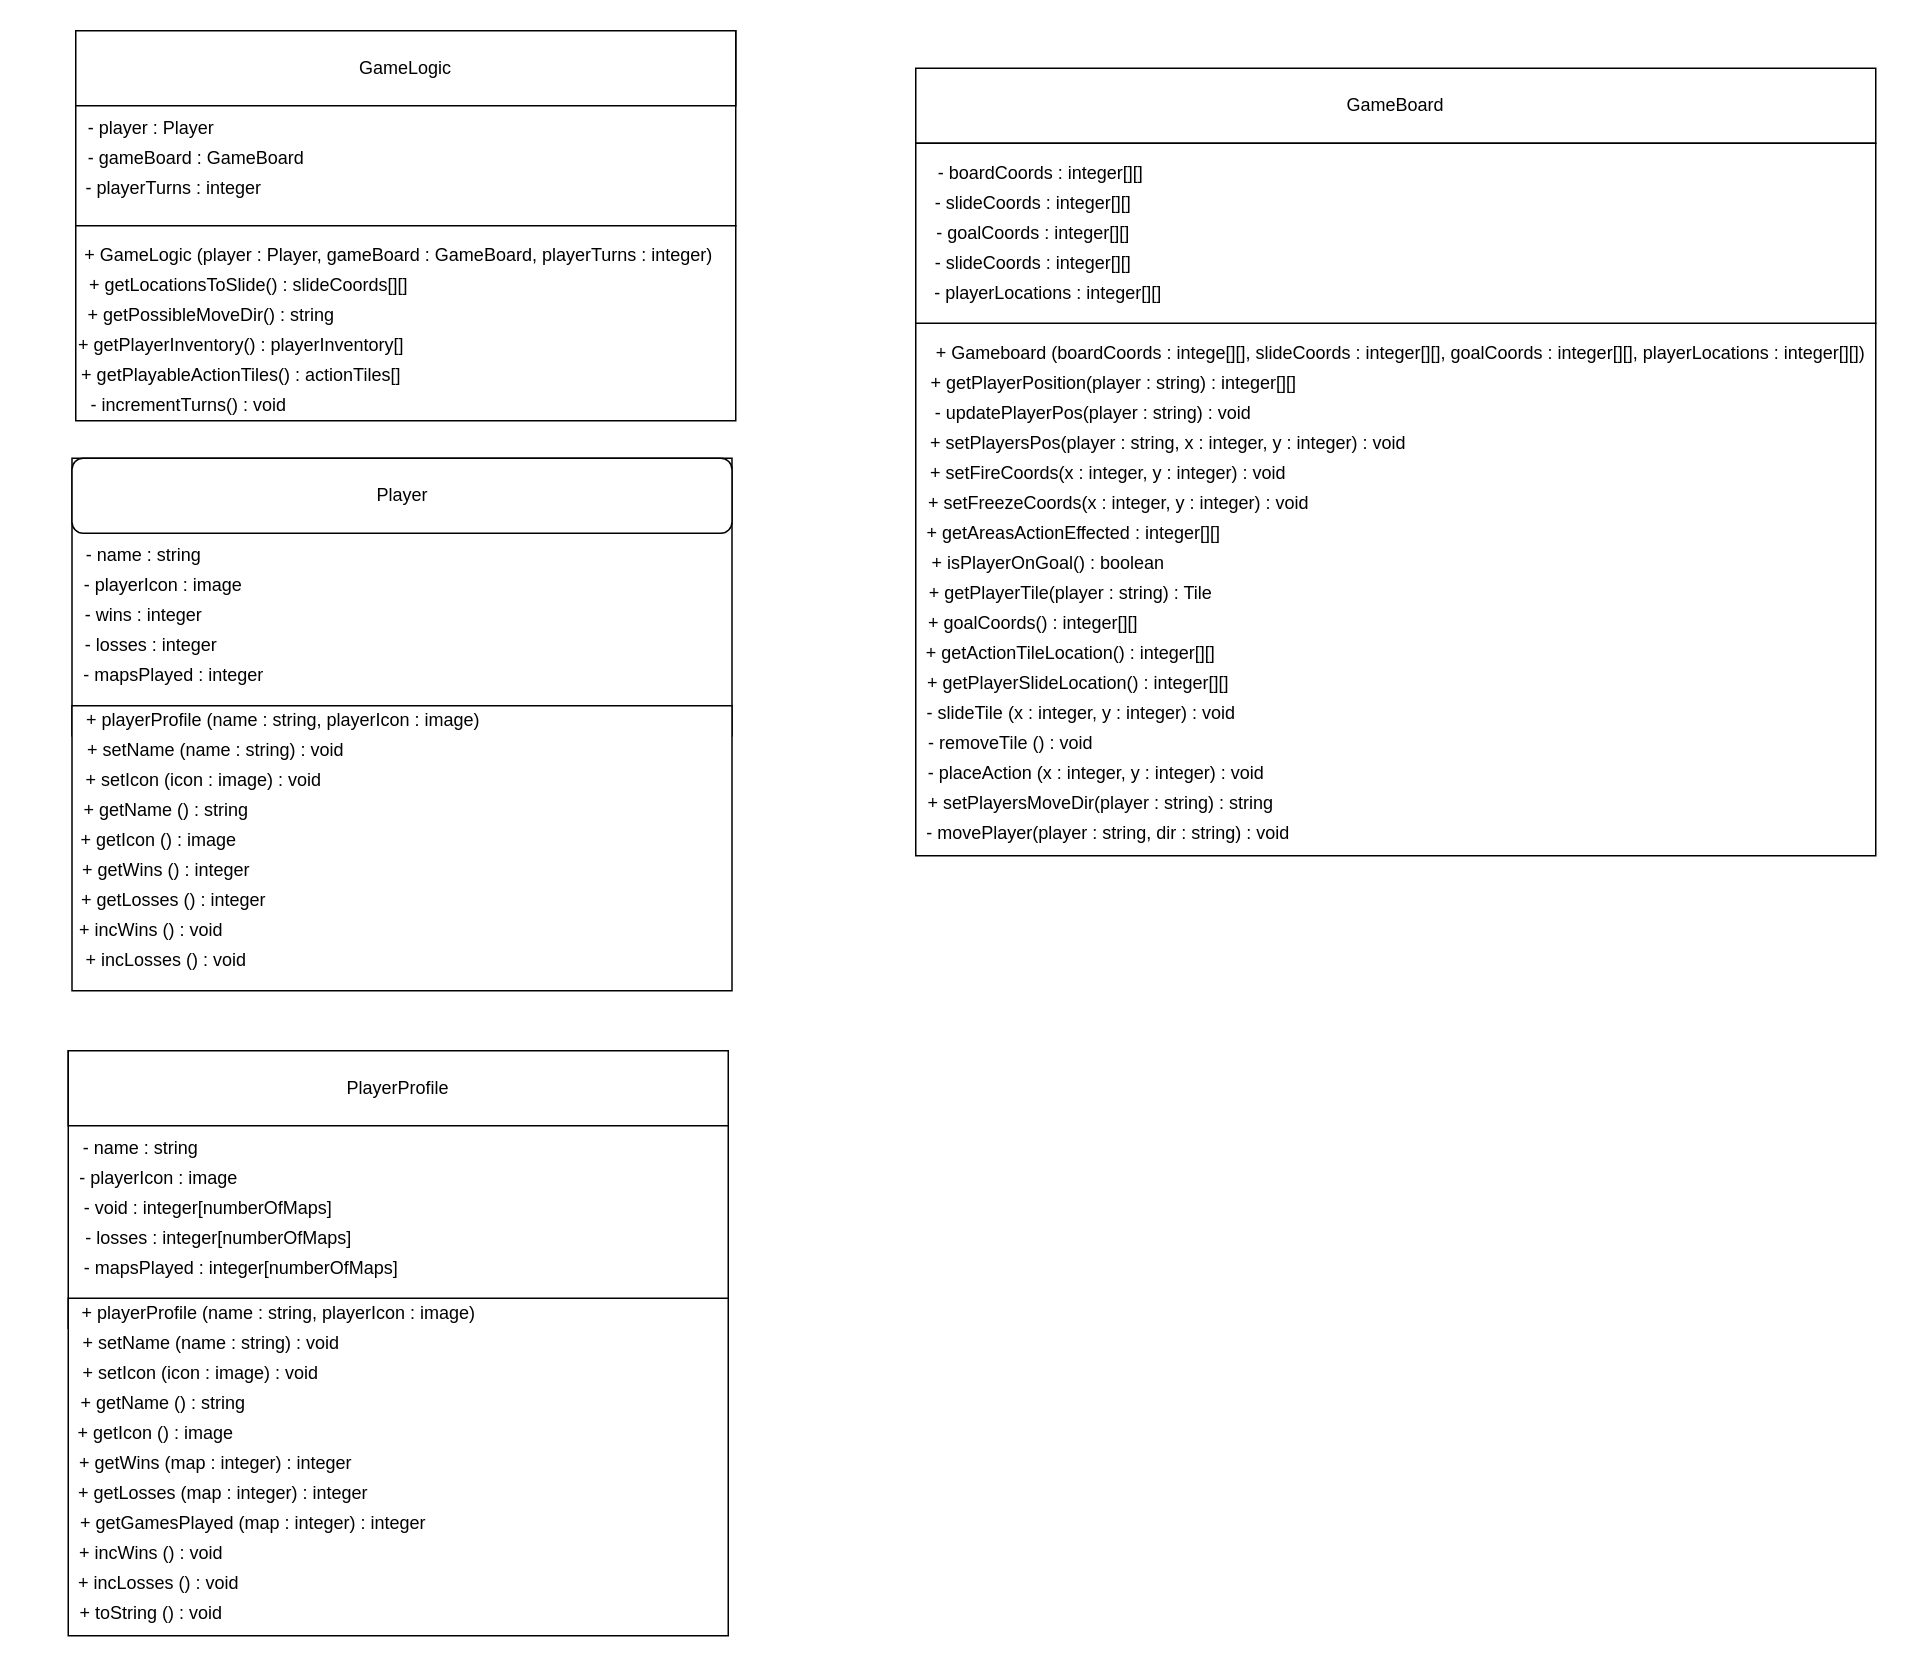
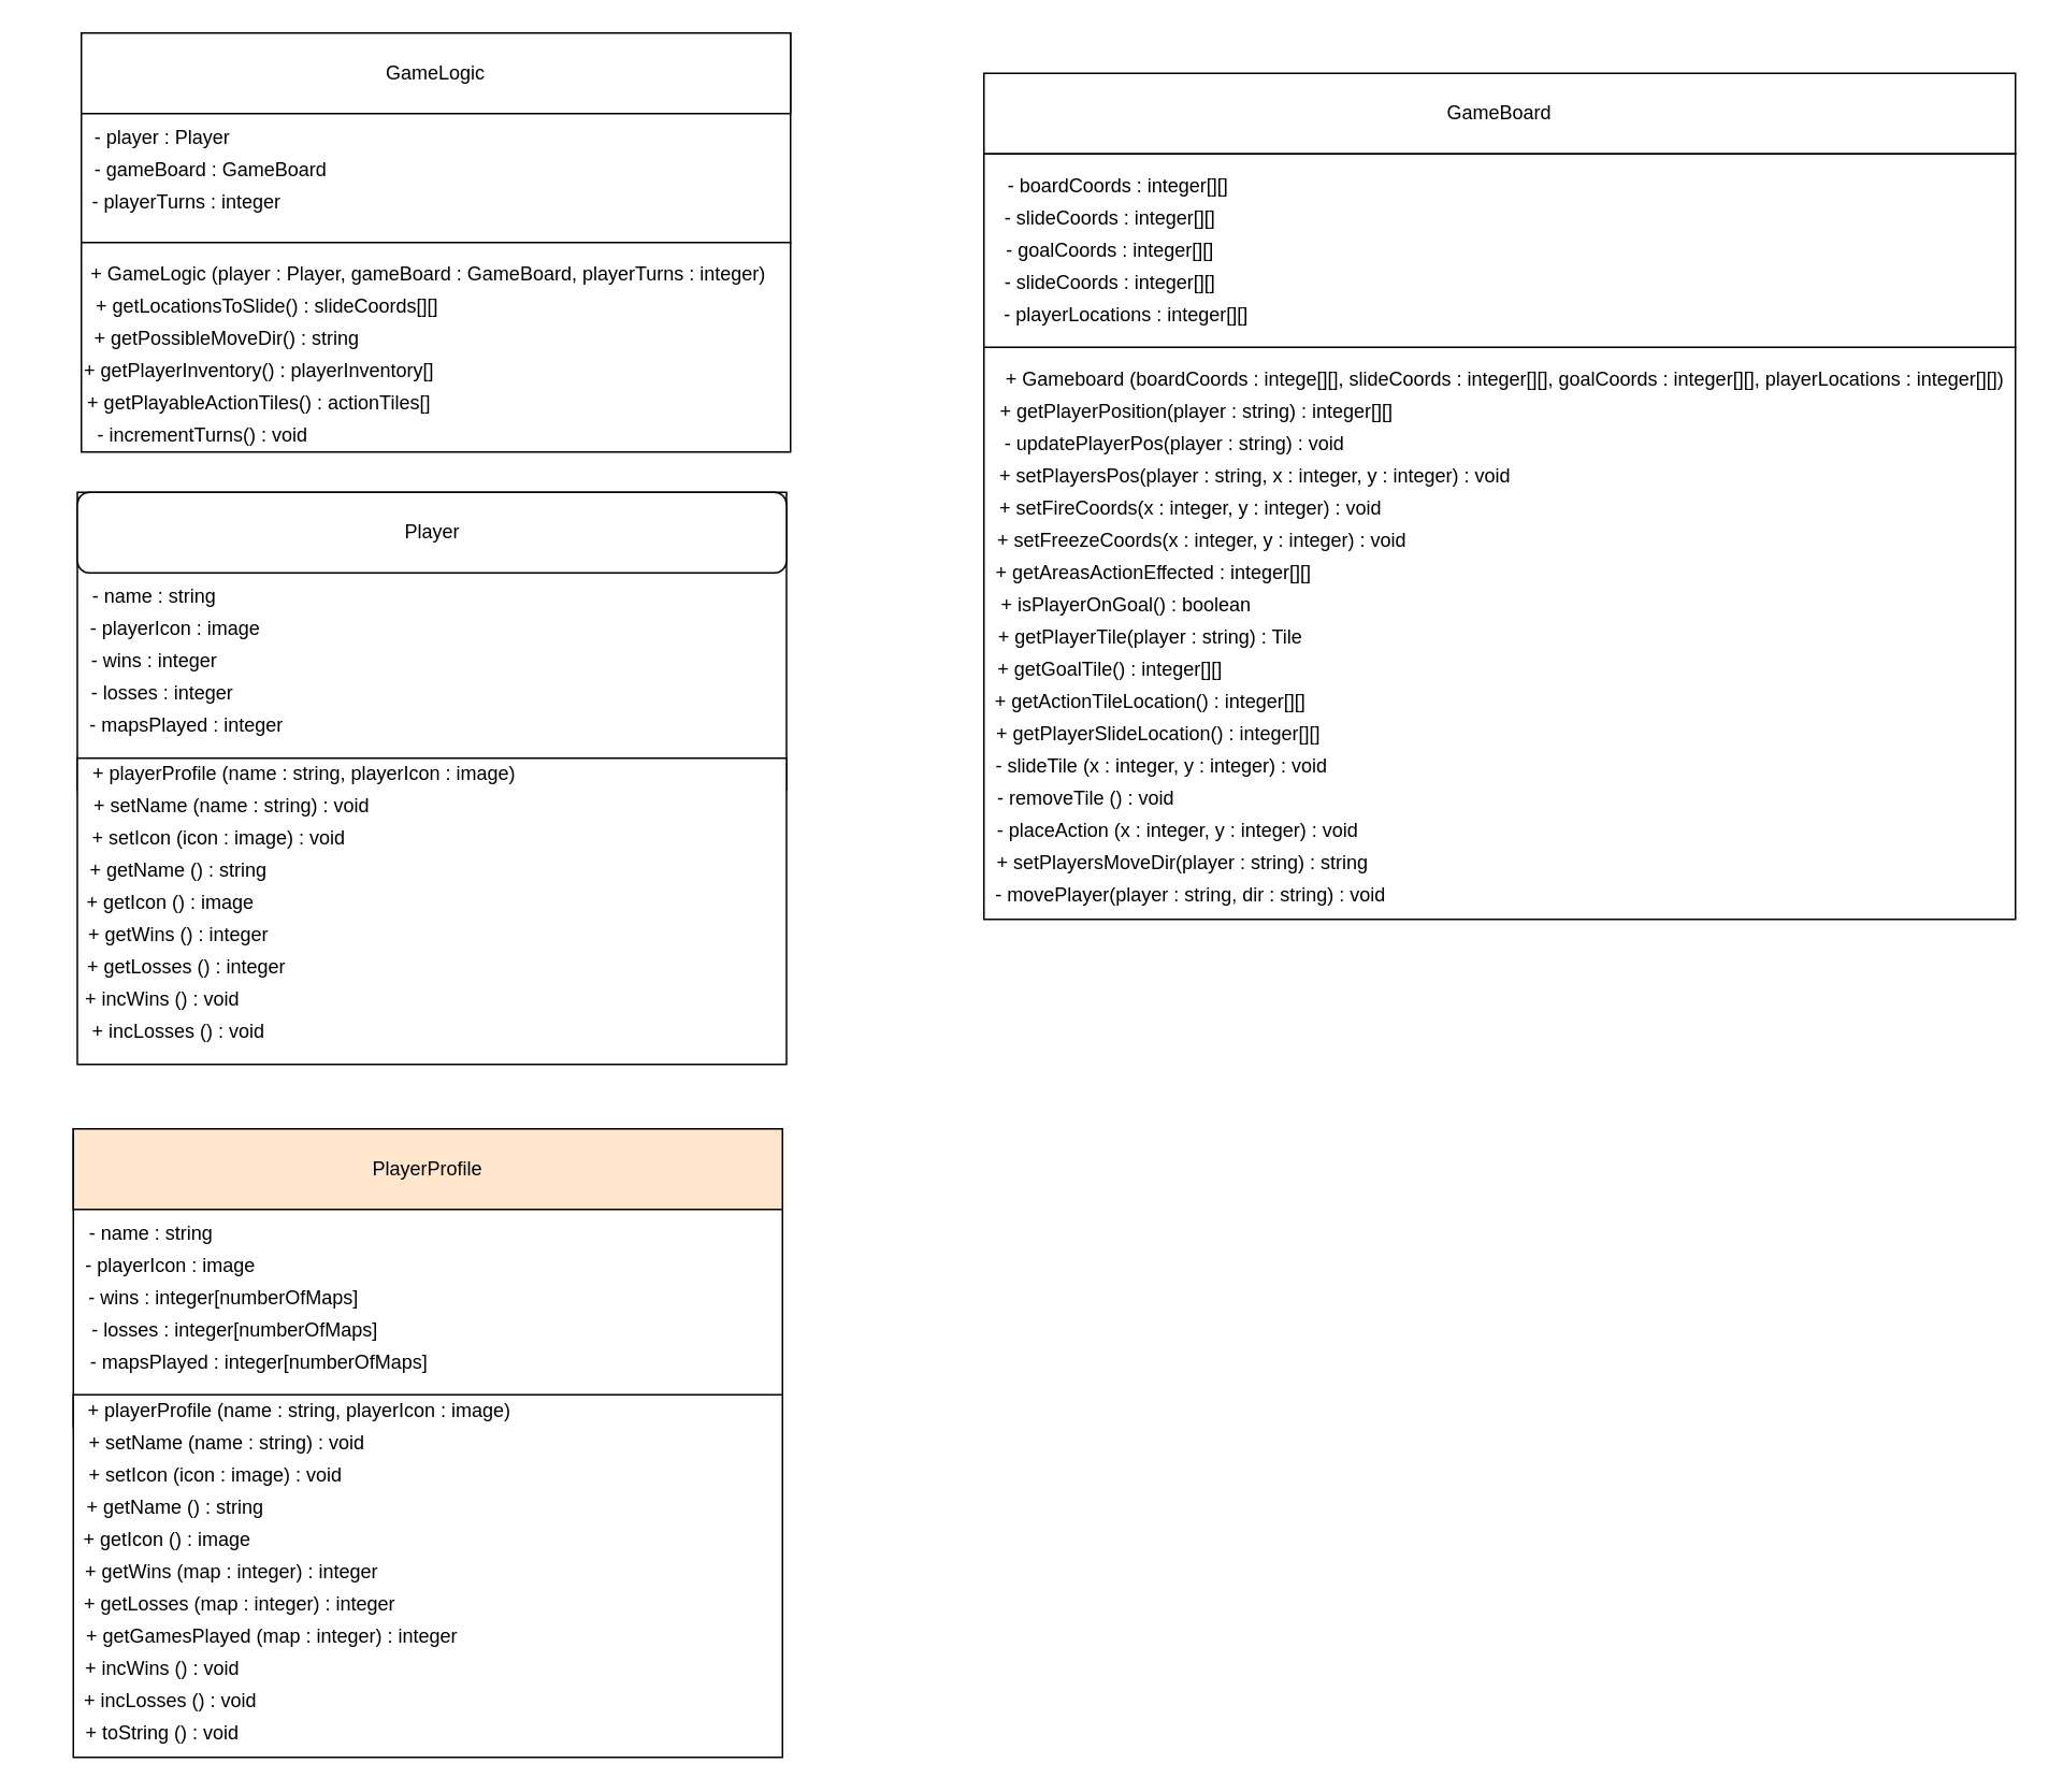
- <mxCell id="26" value="+ goalCoords() : integer[][]" style="text;html=1;align=center;verticalAlign=middle;resizable=0;points=[];autosize=1;" vertex="1" parent="1"><mxGeometry x="608" y="405" width="160" height="20" as="geometry" /></mxCell>
+ <mxCell id="26" value="+ getGoalTile() : integer[][]" style="text;html=1;align=center;verticalAlign=middle;resizable=0;points=[];autosize=1;" vertex="1" parent="1"><mxGeometry x="608" y="405" width="160" height="20" as="geometry" /></mxCell>
- <mxCell id="57" value="PlayerProfile" style="rounded=0;whiteSpace=wrap;html=1;" vertex="1" parent="1"><mxGeometry x="45" y="700" width="440" height="50" as="geometry" /></mxCell>
+ <mxCell id="57" value="PlayerProfile" style="rounded=0;whiteSpace=wrap;html=1;fillColor=#ffe6cc;" vertex="1" parent="1"><mxGeometry x="45" y="700" width="440" height="50" as="geometry" /></mxCell>
- <mxCell id="59" value="- void : integer[numberOfMaps] " style="text;html=1;align=center;verticalAlign=middle;resizable=0;points=[];autosize=1;" vertex="1" parent="1"><mxGeometry x="42.5" y="795" width="190" height="20" as="geometry" /></mxCell>
+ <mxCell id="59" value="- wins : integer[numberOfMaps] " style="text;html=1;align=center;verticalAlign=middle;resizable=0;points=[];autosize=1;" vertex="1" parent="1"><mxGeometry x="42.5" y="795" width="190" height="20" as="geometry" /></mxCell>
